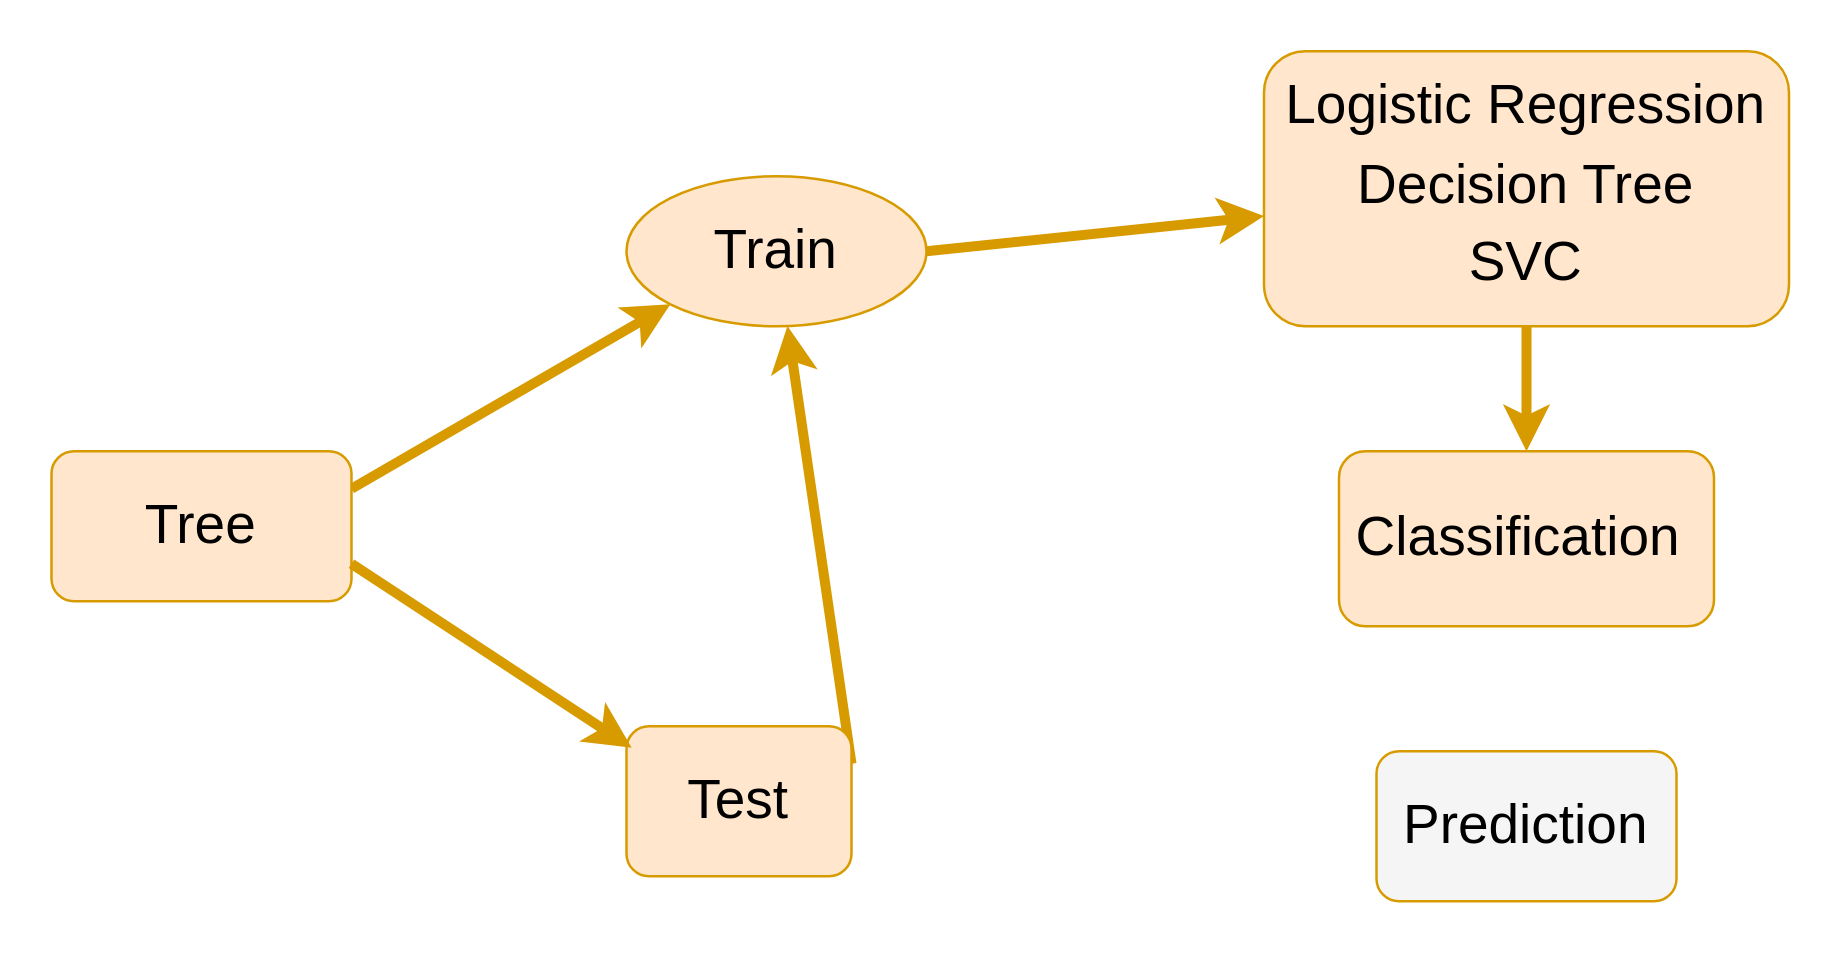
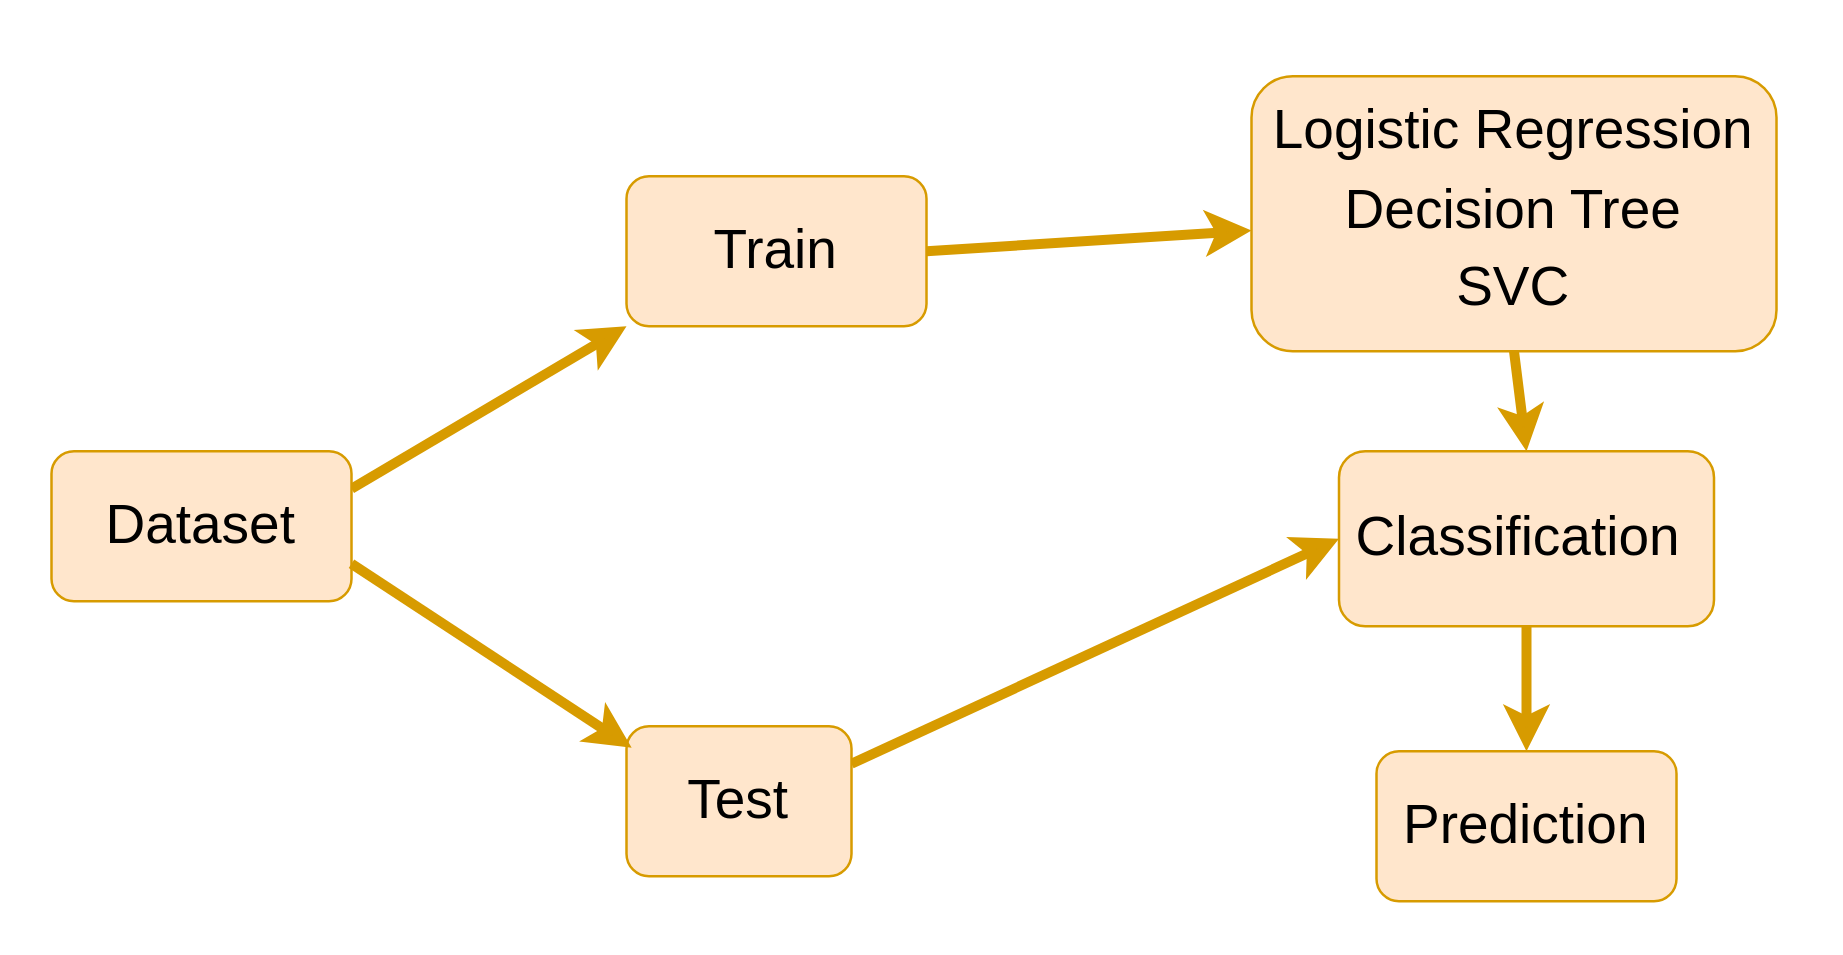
- <mxCell id="9" value="&lt;p style=&quot;line-height: 230%;&quot;&gt;&lt;font style=&quot;font-size: 22px;&quot;&gt;Logistic Regression&lt;br&gt;&lt;span style=&quot;&quot;&gt;Decision Tree&lt;br&gt;&lt;/span&gt;SVC&lt;/font&gt;&lt;/p&gt;" style="rounded=1;whiteSpace=wrap;html=1;fillColor=#ffe6cc;strokeColor=#d79b00;" parent="1" vertex="1"><mxGeometry x="505" y="20" width="210" height="110" as="geometry" /></mxCell>
+ <mxCell id="9" value="&lt;p style=&quot;line-height: 230%;&quot;&gt;&lt;font style=&quot;font-size: 22px;&quot;&gt;Logistic Regression&lt;br&gt;&lt;span style=&quot;&quot;&gt;Decision Tree&lt;br&gt;&lt;/span&gt;SVC&lt;/font&gt;&lt;/p&gt;" style="rounded=1;whiteSpace=wrap;html=1;fillColor=#ffe6cc;strokeColor=#d79b00;" parent="1" vertex="1"><mxGeometry x="500" y="30" width="210" height="110" as="geometry" /></mxCell>
- <mxCell id="5" value="&lt;font style=&quot;font-size: 22px;&quot;&gt;Train&lt;/font&gt;" style="ellipse;whiteSpace=wrap;html=1;fillColor=#ffe6cc;strokeColor=#d79b00;" parent="1" vertex="1"><mxGeometry x="250" y="70" width="120" height="60" as="geometry" /></mxCell>
+ <mxCell id="5" value="&lt;font style=&quot;font-size: 22px;&quot;&gt;Train&lt;/font&gt;" style="rounded=1;whiteSpace=wrap;html=1;fillColor=#ffe6cc;strokeColor=#d79b00;" parent="1" vertex="1"><mxGeometry x="250" y="70" width="120" height="60" as="geometry" /></mxCell>
- <mxCell id="3" value="&lt;font style=&quot;font-size: 22px;&quot;&gt;Tree&lt;/font&gt;" style="rounded=1;whiteSpace=wrap;html=1;fillColor=#ffe6cc;strokeColor=#d79b00;" parent="1" vertex="1"><mxGeometry x="20" y="180" width="120" height="60" as="geometry" /></mxCell>
+ <mxCell id="3" value="&lt;font style=&quot;font-size: 22px;&quot;&gt;Dataset&lt;/font&gt;" style="rounded=1;whiteSpace=wrap;html=1;fillColor=#ffe6cc;strokeColor=#d79b00;" parent="1" vertex="1"><mxGeometry x="20" y="180" width="120" height="60" as="geometry" /></mxCell>
- <mxCell id="6" style="rounded=0;orthogonalLoop=1;jettySize=auto;html=1;exitX=1;exitY=0.25;exitDx=0;exitDy=0;strokeWidth=4;fillColor=#ffe6cc;strokeColor=#d79b00;" parent="1" source="7" target="5" edge="1"><mxGeometry relative="1" as="geometry" /></mxCell>
+ <mxCell id="6" style="rounded=0;orthogonalLoop=1;jettySize=auto;html=1;exitX=1;exitY=0.25;exitDx=0;exitDy=0;entryX=0;entryY=0.5;entryDx=0;entryDy=0;strokeWidth=4;fillColor=#ffe6cc;strokeColor=#d79b00;" parent="1" source="7" target="11" edge="1"><mxGeometry relative="1" as="geometry" /></mxCell>
+ <mxCell id="10" style="rounded=0;orthogonalLoop=1;jettySize=auto;html=1;exitX=0.5;exitY=1;exitDx=0;exitDy=0;entryX=0.5;entryY=0;entryDx=0;entryDy=0;strokeWidth=4;fillColor=#ffe6cc;strokeColor=#d79b00;" parent="1" source="11" target="12" edge="1"><mxGeometry relative="1" as="geometry" /></mxCell>
- <mxCell id="12" value="&lt;font style=&quot;font-size: 22px;&quot;&gt;Prediction&lt;/font&gt;" style="rounded=1;whiteSpace=wrap;html=1;fillColor=#f5f5f5;strokeColor=#d79b00;" parent="1" vertex="1"><mxGeometry x="550" y="300" width="120" height="60" as="geometry" /></mxCell>
+ <mxCell id="12" value="&lt;font style=&quot;font-size: 22px;&quot;&gt;Prediction&lt;/font&gt;" style="rounded=1;whiteSpace=wrap;html=1;fillColor=#ffe6cc;strokeColor=#d79b00;" parent="1" vertex="1"><mxGeometry x="550" y="300" width="120" height="60" as="geometry" /></mxCell>
